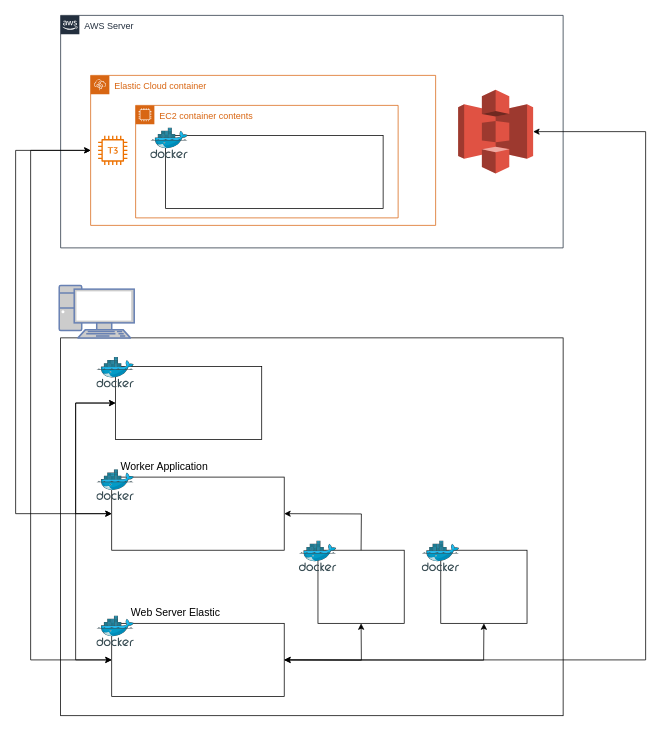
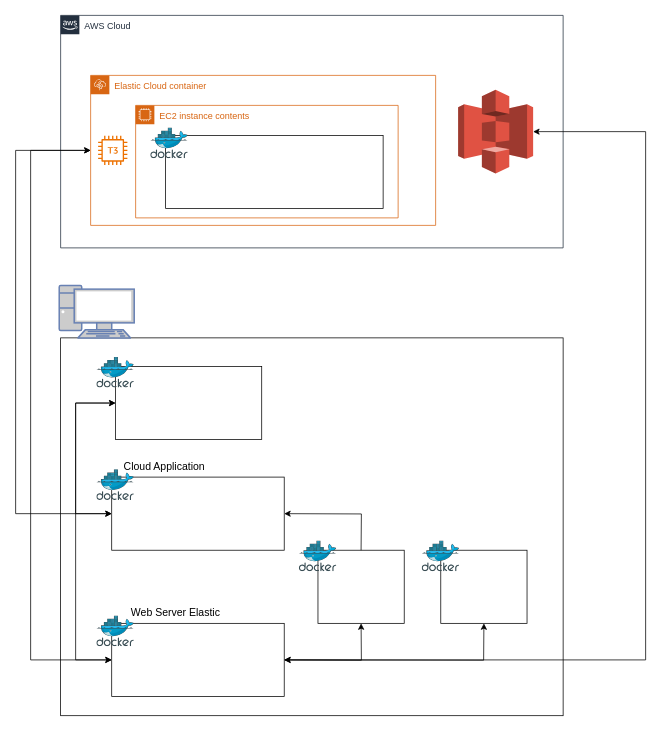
- <mxCell id="2" value="AWS Server" style="points=[[0,0],[0.25,0],[0.5,0],[0.75,0],[1,0],[1,0.25],[1,0.5],[1,0.75],[1,1],[0.75,1],[0.5,1],[0.25,1],[0,1],[0,0.75],[0,0.5],[0,0.25]];outlineConnect=0;gradientColor=none;html=1;whiteSpace=wrap;fontSize=12;fontStyle=0;container=1;pointerEvents=0;collapsible=0;recursiveResize=0;shape=mxgraph.aws4.group;grIcon=mxgraph.aws4.group_aws_cloud_alt;strokeColor=#232F3E;fillColor=none;verticalAlign=top;align=left;spacingLeft=30;fontColor=#232F3E;dashed=0;" parent="1" vertex="1"><mxGeometry y="20" width="670" height="310" as="geometry" x="80" /></mxCell>
+ <mxCell id="2" value="AWS Cloud" style="points=[[0,0],[0.25,0],[0.5,0],[0.75,0],[1,0],[1,0.25],[1,0.5],[1,0.75],[1,1],[0.75,1],[0.5,1],[0.25,1],[0,1],[0,0.75],[0,0.5],[0,0.25]];outlineConnect=0;gradientColor=none;html=1;whiteSpace=wrap;fontSize=12;fontStyle=0;container=1;pointerEvents=0;collapsible=0;recursiveResize=0;shape=mxgraph.aws4.group;grIcon=mxgraph.aws4.group_aws_cloud_alt;strokeColor=#232F3E;fillColor=none;verticalAlign=top;align=left;spacingLeft=30;fontColor=#232F3E;dashed=0;" parent="1" vertex="1"><mxGeometry y="20" width="670" height="310" as="geometry" x="80" /></mxCell>
- <mxCell id="4" value="EC2 container contents" style="points=[[0,0],[0.25,0],[0.5,0],[0.75,0],[1,0],[1,0.25],[1,0.5],[1,0.75],[1,1],[0.75,1],[0.5,1],[0.25,1],[0,1],[0,0.75],[0,0.5],[0,0.25]];outlineConnect=0;gradientColor=none;html=1;whiteSpace=wrap;fontSize=12;fontStyle=0;container=1;pointerEvents=0;collapsible=0;recursiveResize=0;shape=mxgraph.aws4.group;grIcon=mxgraph.aws4.group_ec2_instance_contents;strokeColor=#D86613;fillColor=none;verticalAlign=top;align=left;spacingLeft=30;fontColor=#D86613;dashed=0;" parent="3" vertex="1"><mxGeometry x="60" y="40" width="350" height="150" as="geometry" /></mxCell>
+ <mxCell id="4" value="EC2 instance contents" style="points=[[0,0],[0.25,0],[0.5,0],[0.75,0],[1,0],[1,0.25],[1,0.5],[1,0.75],[1,1],[0.75,1],[0.5,1],[0.25,1],[0,1],[0,0.75],[0,0.5],[0,0.25]];outlineConnect=0;gradientColor=none;html=1;whiteSpace=wrap;fontSize=12;fontStyle=0;container=1;pointerEvents=0;collapsible=0;recursiveResize=0;shape=mxgraph.aws4.group;grIcon=mxgraph.aws4.group_ec2_instance_contents;strokeColor=#D86613;fillColor=none;verticalAlign=top;align=left;spacingLeft=30;fontColor=#D86613;dashed=0;" parent="3" vertex="1"><mxGeometry x="60" y="40" width="350" height="150" as="geometry" /></mxCell>
- <mxCell id="22" value="&lt;font style=&quot;font-size: 14px;&quot;&gt;Worker Application&lt;/font&gt;" style="text;html=1;align=center;verticalAlign=middle;resizable=0;points=[];autosize=1;strokeColor=none;fillColor=none;" parent="1" vertex="1"><mxGeometry x="148.12" y="605.63" width="140" height="30" as="geometry" /></mxCell>
+ <mxCell id="22" value="&lt;font style=&quot;font-size: 14px;&quot;&gt;Cloud Application&lt;/font&gt;" style="text;html=1;align=center;verticalAlign=middle;resizable=0;points=[];autosize=1;strokeColor=none;fillColor=none;" parent="1" vertex="1"><mxGeometry x="148.12" y="605.63" width="140" height="30" as="geometry" /></mxCell>
